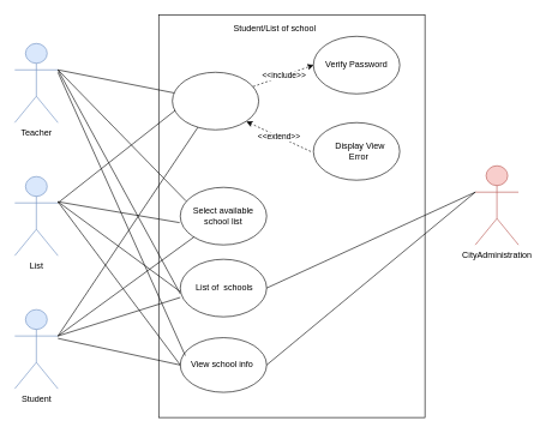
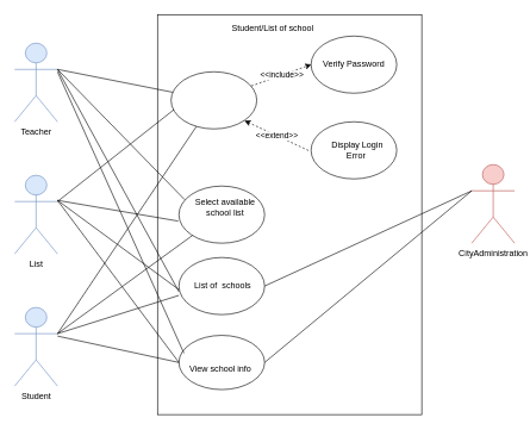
- <mxCell id="11" value="Display View Error&amp;nbsp;" style="text;html=1;strokeColor=none;fillColor=none;align=center;verticalAlign=middle;whiteSpace=wrap;rounded=0;" vertex="1" parent="1"><mxGeometry x="450" y="200" width="100" height="20" as="geometry" /></mxCell>
+ <mxCell id="11" value="Display Login Error&amp;nbsp;" style="text;html=1;strokeColor=none;fillColor=none;align=center;verticalAlign=middle;whiteSpace=wrap;rounded=0;" vertex="1" parent="1"><mxGeometry x="450" y="200" width="100" height="20" as="geometry" /></mxCell>
- <mxCell id="19" value="Select available school list" style="text;html=1;strokeColor=none;fillColor=none;align=center;verticalAlign=middle;whiteSpace=wrap;rounded=0;" vertex="1" parent="1"><mxGeometry x="260" y="290" width="100" height="20" as="geometry" /></mxCell>
+ <mxCell id="19" value="Select available school list" style="text;html=1;strokeColor=none;fillColor=none;align=center;verticalAlign=middle;whiteSpace=wrap;rounded=0;" vertex="1" parent="1"><mxGeometry x="265" y="280" width="100" height="20" as="geometry" /></mxCell>
- <mxCell id="4" value="View school info&amp;nbsp;" style="text;html=1;strokeColor=none;fillColor=none;align=center;verticalAlign=middle;whiteSpace=wrap;rounded=0;" vertex="1" parent="2"><mxGeometry x="40" y="477.477" width="100" height="18.983" as="geometry" /></mxCell>
+ <mxCell id="4" value="View school info&amp;nbsp;" style="text;html=1;strokeColor=none;fillColor=none;align=center;verticalAlign=middle;whiteSpace=wrap;rounded=0;" vertex="1" parent="2"><mxGeometry x="40" y="487.477" width="100" height="18.983" as="geometry" /></mxCell>
